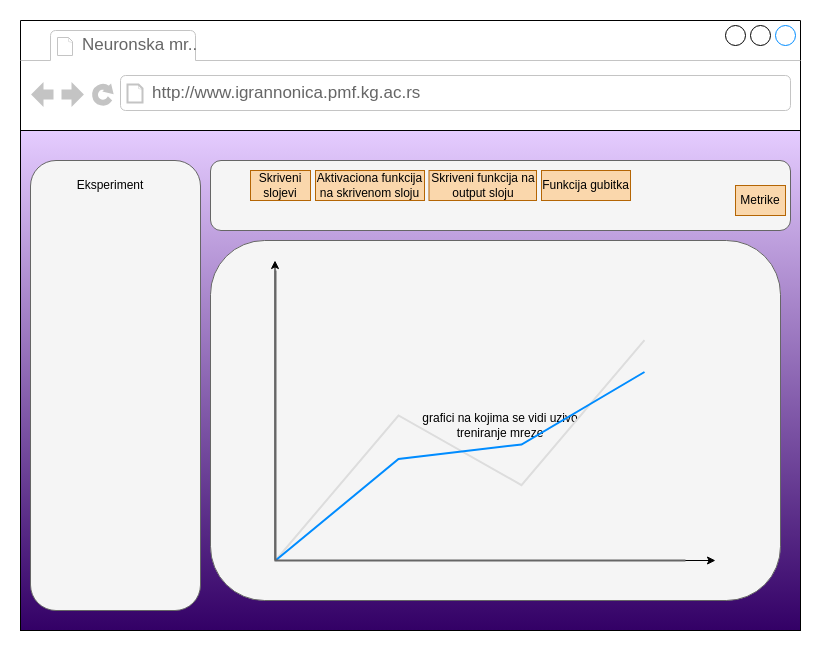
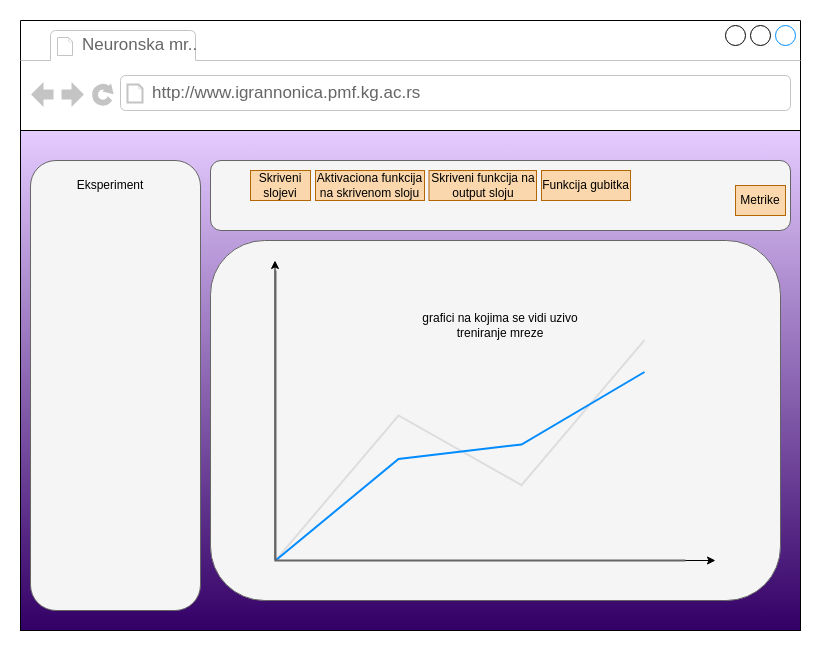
- <mxCell id="17" value="grafici na kojima se vidi uzivo treniranje mreze" style="text;html=1;strokeColor=none;fillColor=none;align=center;verticalAlign=middle;whiteSpace=wrap;rounded=0;" parent="2" vertex="1"><mxGeometry x="385" y="390" width="190" height="30" as="geometry" /></mxCell>
+ <mxCell id="17" value="grafici na kojima se vidi uzivo treniranje mreze" style="text;html=1;strokeColor=none;fillColor=none;align=center;verticalAlign=middle;whiteSpace=wrap;rounded=0;" parent="2" vertex="1"><mxGeometry x="385" y="290" width="190" height="30" as="geometry" /></mxCell>
